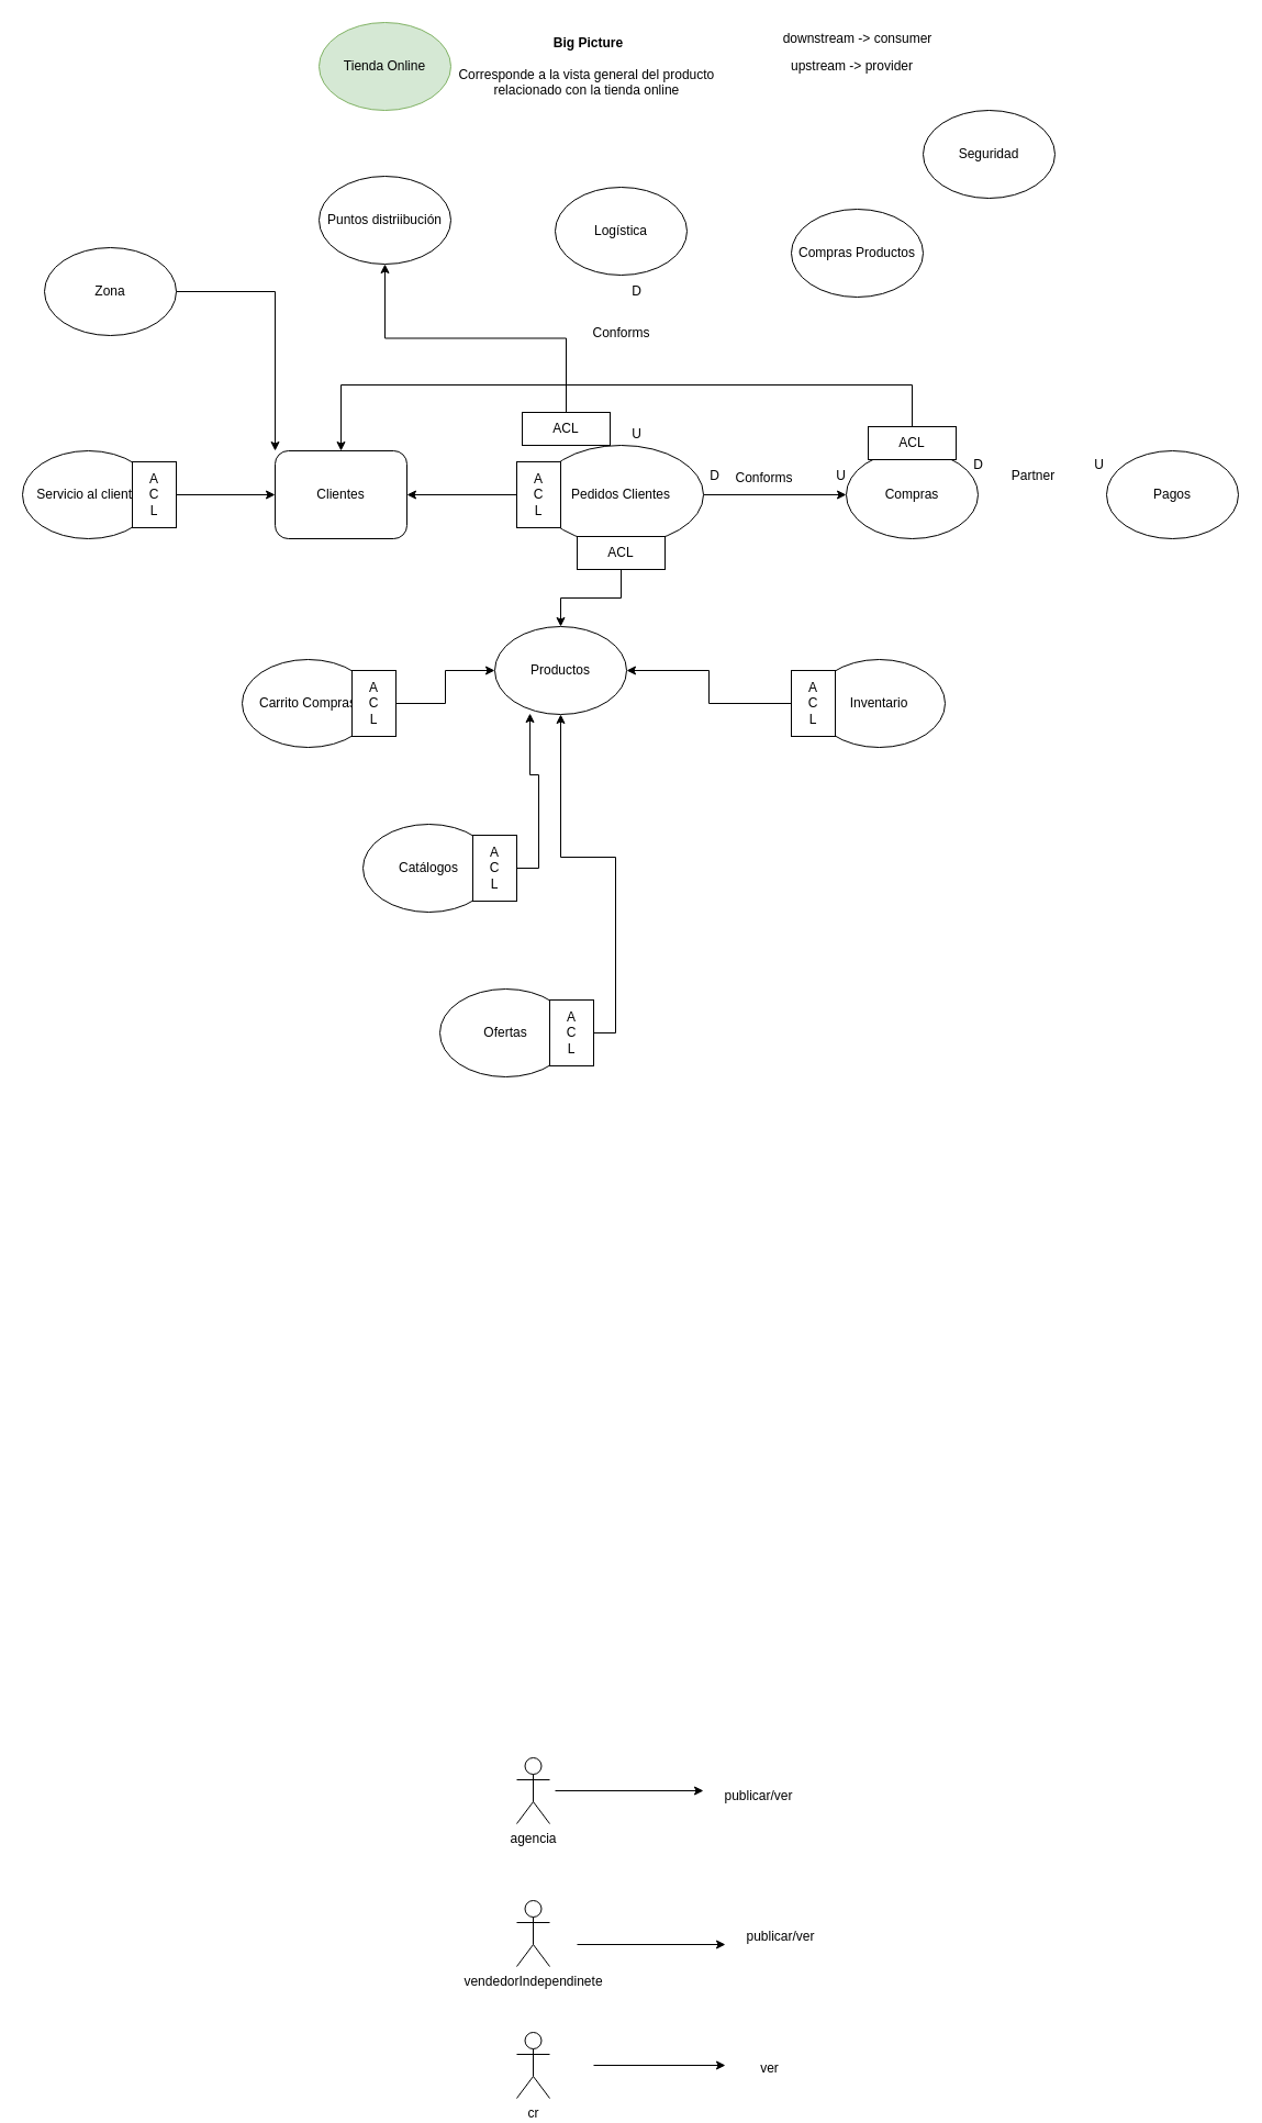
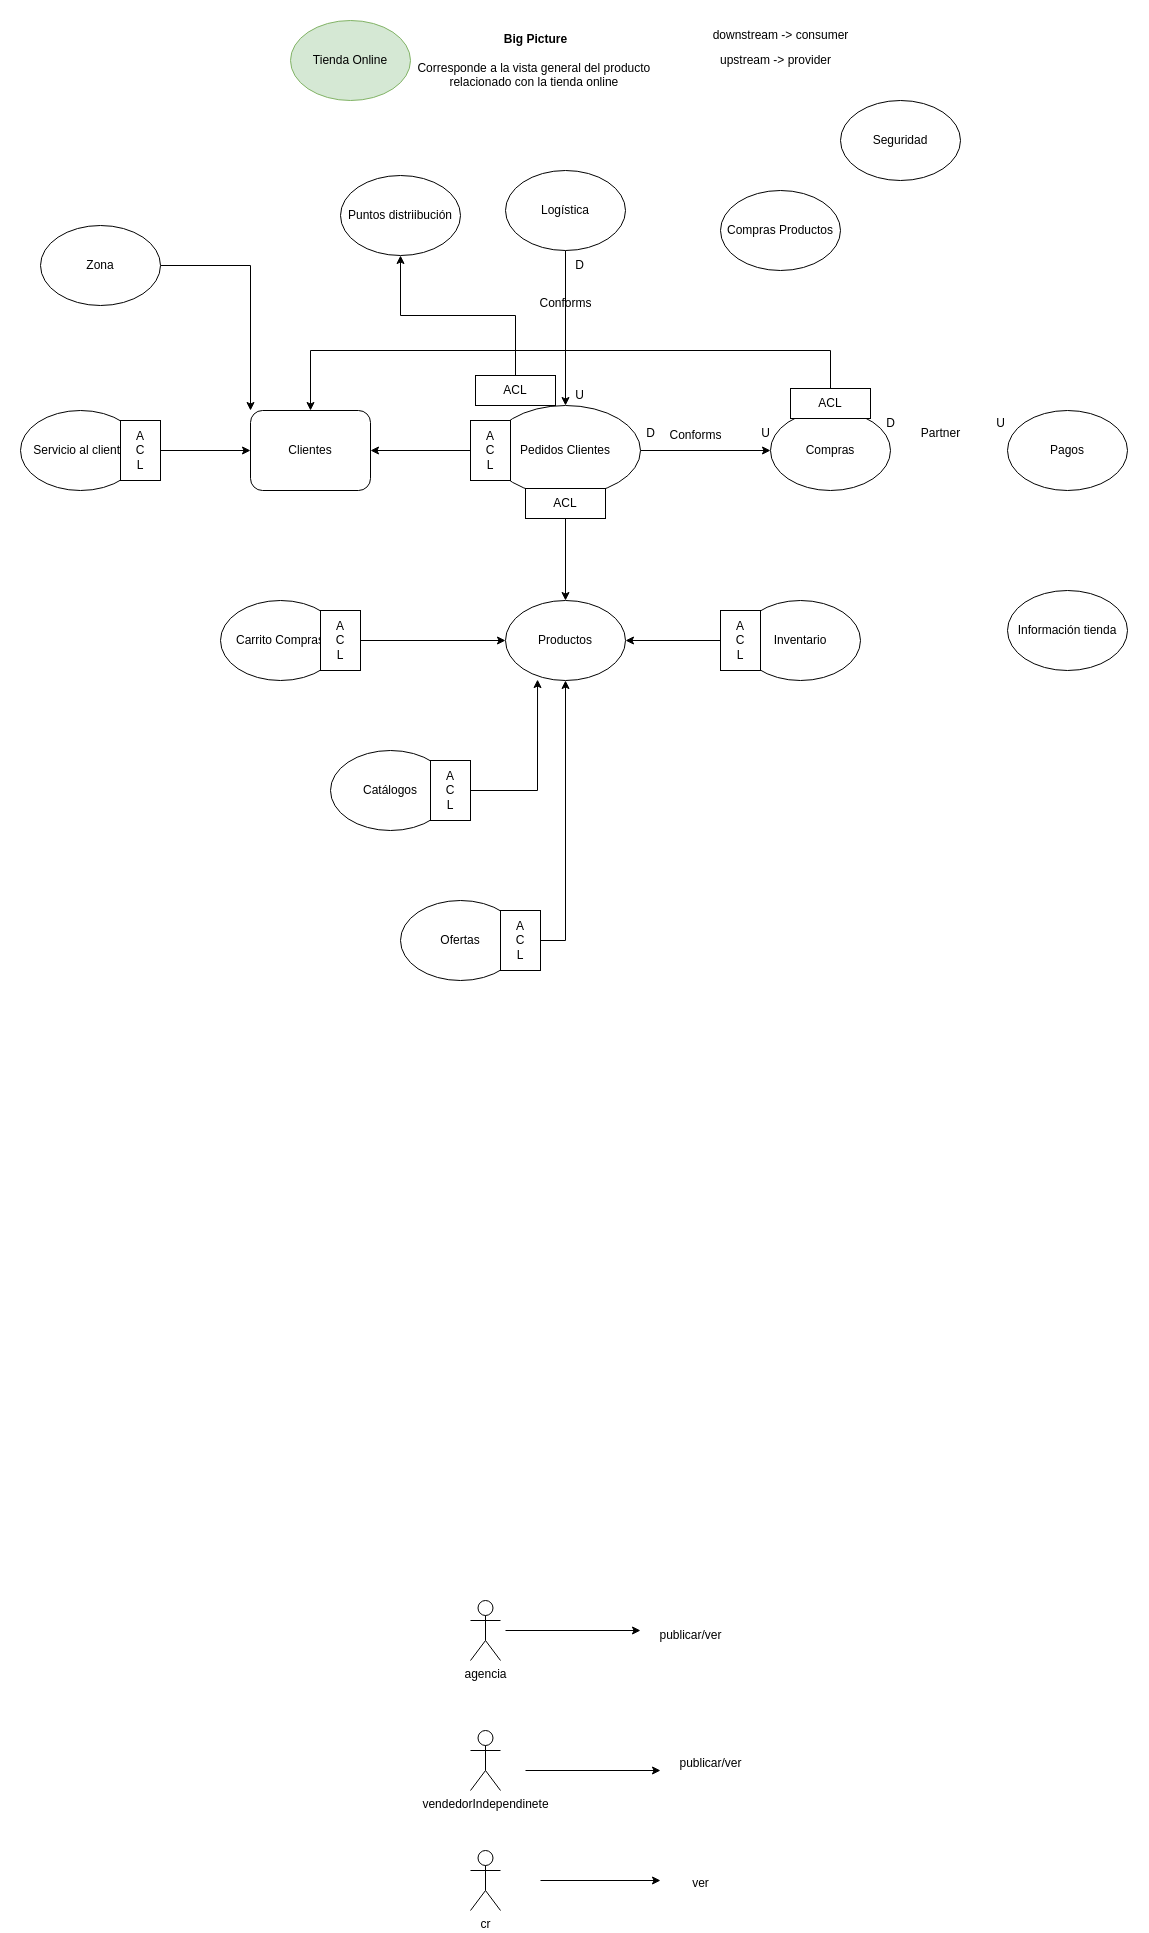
- <mxCell id="16" value="Puntos distriibución" style="ellipse;whiteSpace=wrap;html=1;" vertex="1" parent="1"><mxGeometry x="290" y="160" width="120" height="80" as="geometry" /></mxCell>
+ <mxCell id="16" value="Puntos distriibución" style="ellipse;whiteSpace=wrap;html=1;" vertex="1" parent="1"><mxGeometry x="340" y="175" width="120" height="80" as="geometry" /></mxCell>
+ <mxCell id="27" style="edgeStyle=orthogonalEdgeStyle;rounded=0;orthogonalLoop=1;jettySize=auto;html=1;exitX=0.5;exitY=1;exitDx=0;exitDy=0;entryX=0.5;entryY=0;entryDx=0;entryDy=0;" edge="1" parent="1" source="28" target="21"><mxGeometry relative="1" as="geometry" /></mxCell>
- <mxCell id="23" value="Productos" style="ellipse;whiteSpace=wrap;html=1;" vertex="1" parent="1"><mxGeometry x="450" y="570" width="120" height="80" as="geometry" /></mxCell>
+ <mxCell id="23" value="Productos" style="ellipse;whiteSpace=wrap;html=1;" vertex="1" parent="1"><mxGeometry x="505" y="600" width="120" height="80" as="geometry" /></mxCell>
+ <mxCell id="15" value="Información tienda" style="ellipse;whiteSpace=wrap;html=1;" vertex="1" parent="1"><mxGeometry x="1007" y="590" width="120" height="80" as="geometry" /></mxCell>
